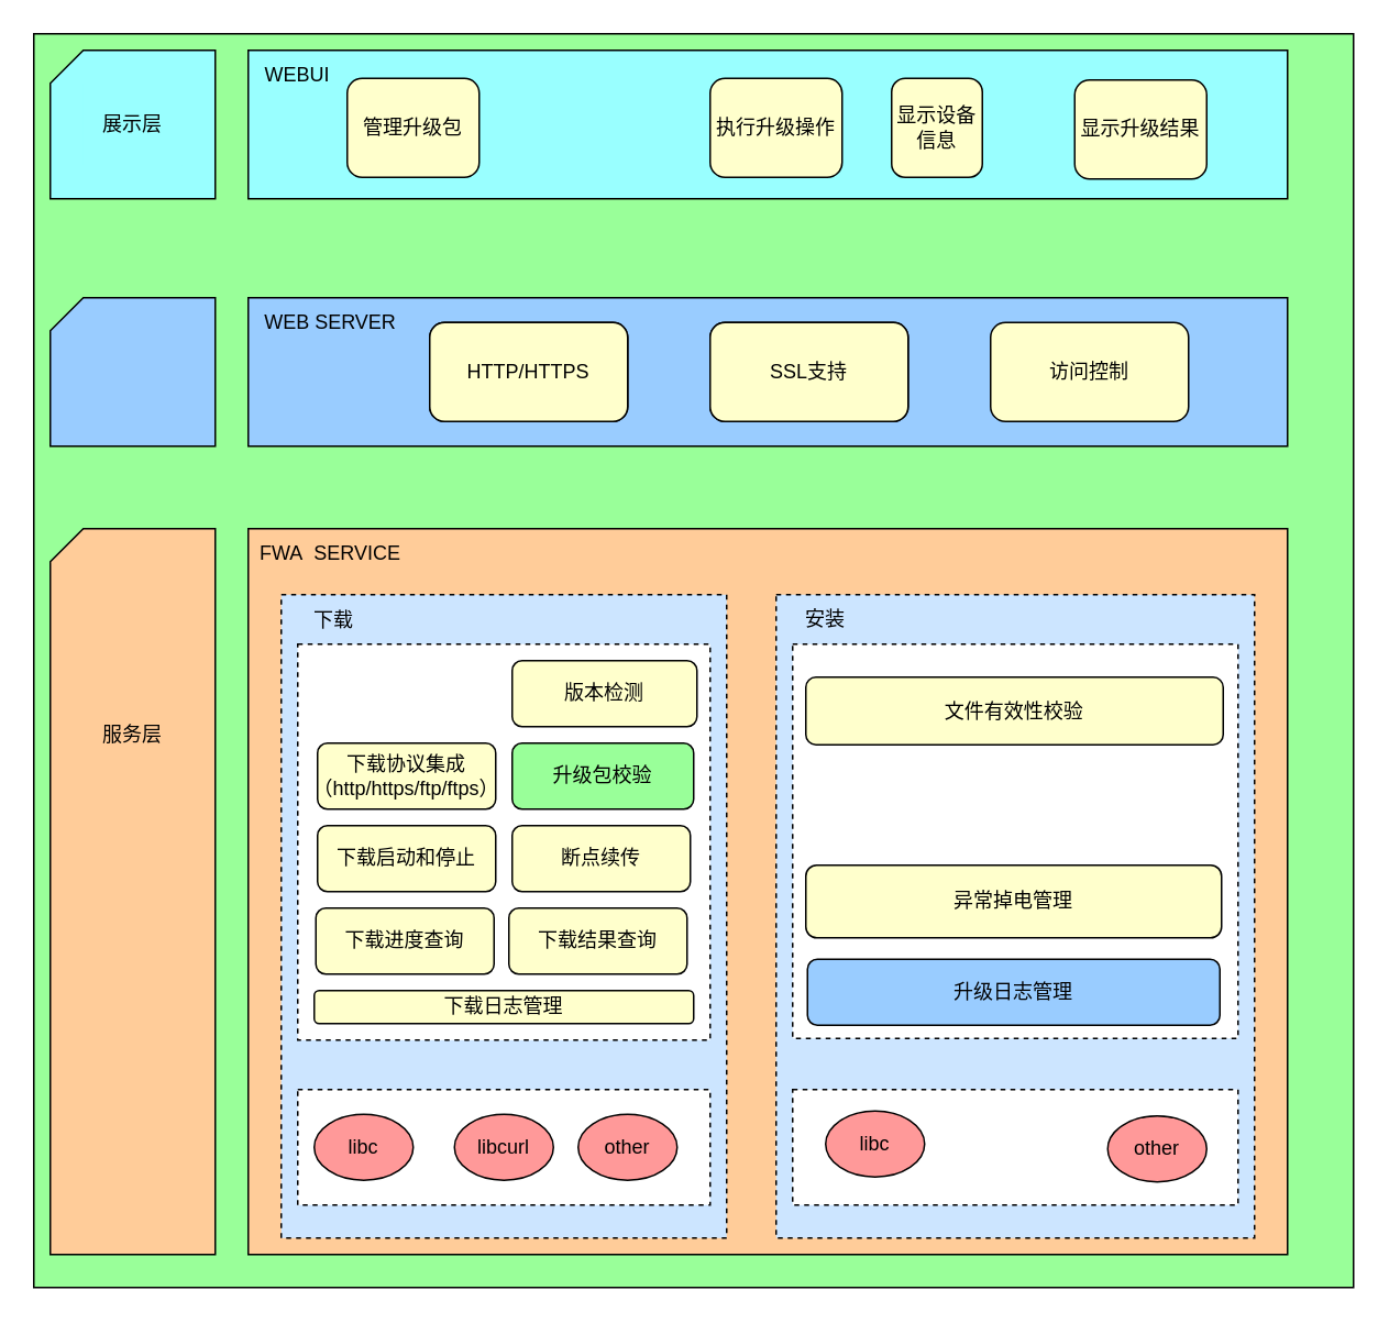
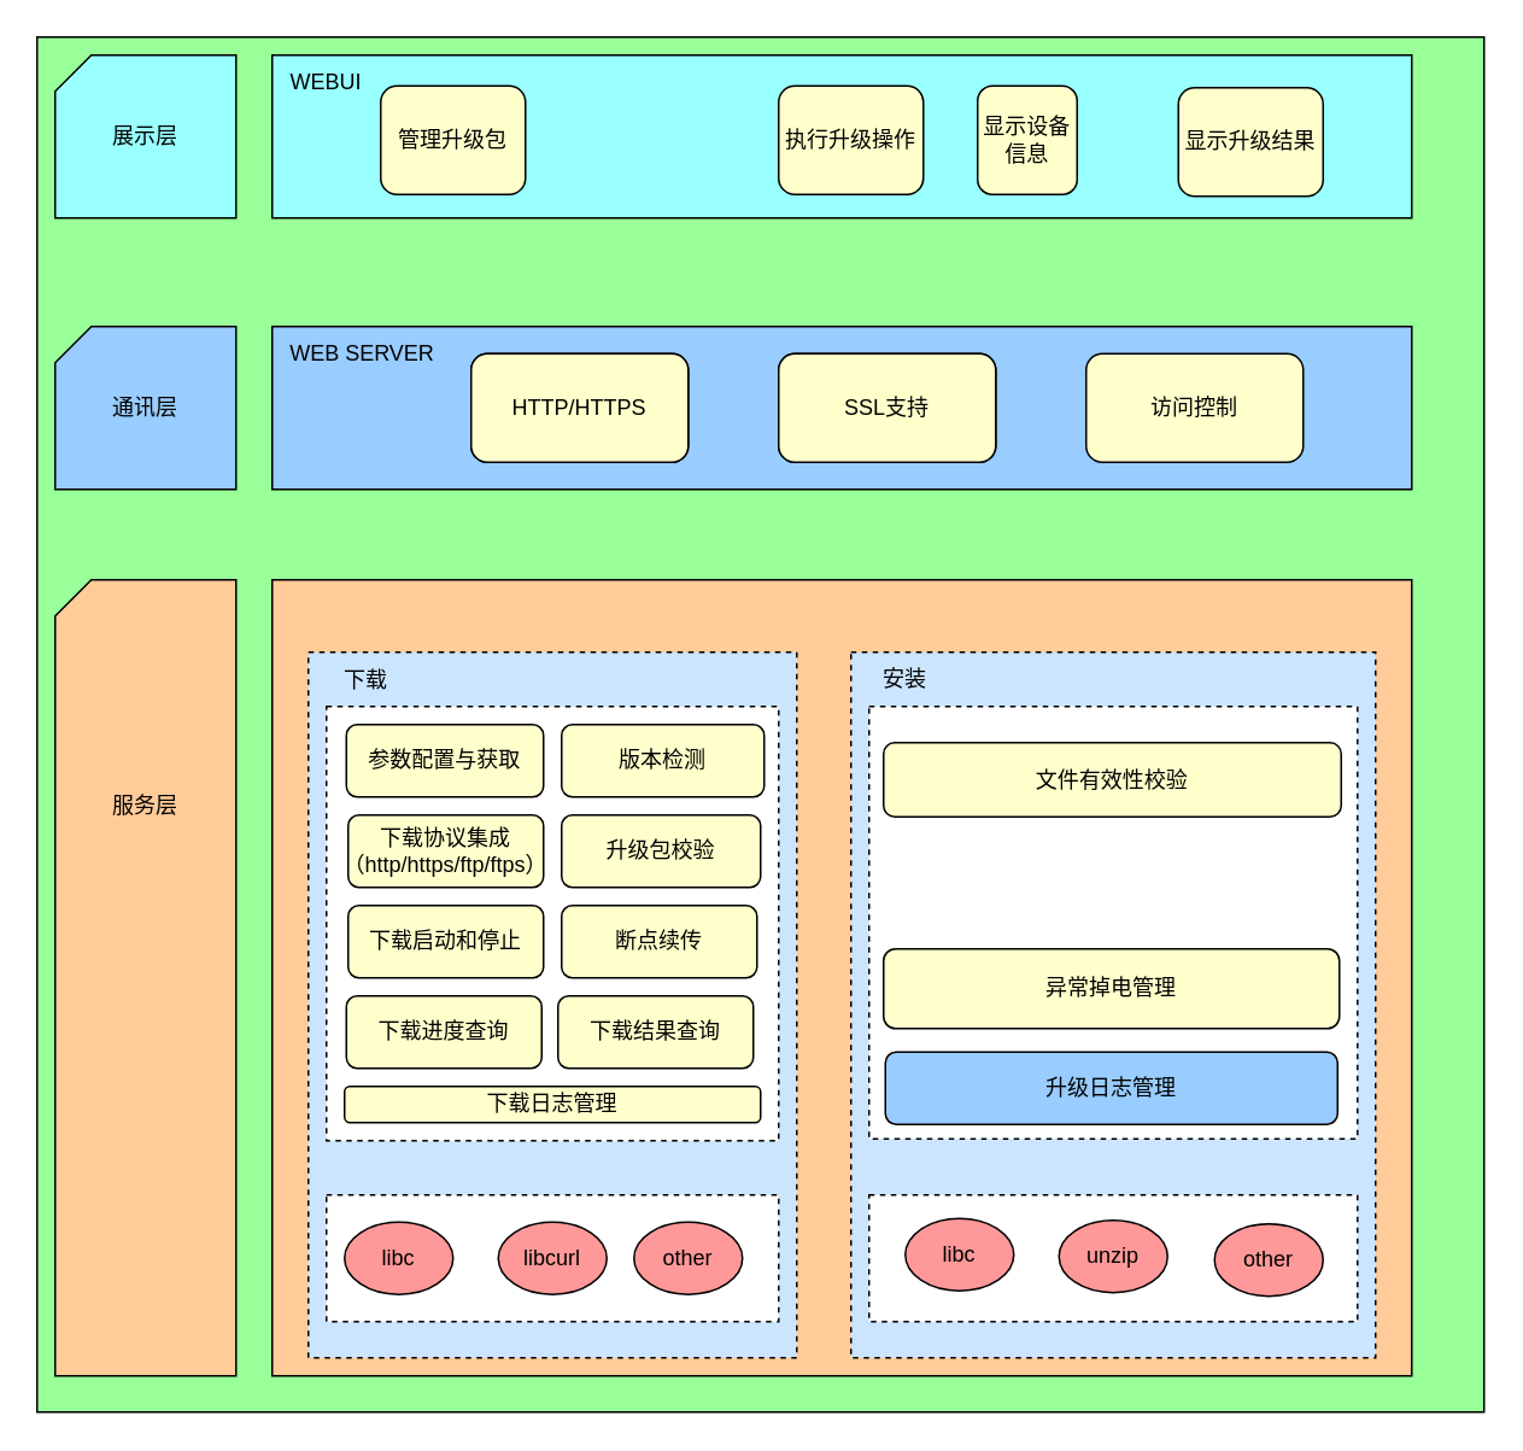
+ <mxCell id="13" value="通讯层" style="text;html=1;strokeColor=none;fillColor=none;align=center;verticalAlign=middle;whiteSpace=wrap;rounded=0;" vertex="1" parent="1"><mxGeometry x="50" y="210" width="60" height="30" as="geometry" /></mxCell>
- <mxCell id="12" value="FWA&amp;nbsp; SERVICE" style="text;html=1;strokeColor=none;fillColor=none;align=center;verticalAlign=middle;whiteSpace=wrap;rounded=0;" vertex="1" parent="1"><mxGeometry x="150" y="320" width="100" height="30" as="geometry" /></mxCell>
+ <mxCell id="31" value="参数配置与获取" style="rounded=1;whiteSpace=wrap;html=1;fillColor=#FFFFCC;" vertex="1" parent="1"><mxGeometry x="191" y="400" width="109" height="40" as="geometry" /></mxCell>
- <mxCell id="34" value="升级包校验" style="rounded=1;whiteSpace=wrap;html=1;fillColor=#99ff99;" vertex="1" parent="1"><mxGeometry x="310" y="450" width="110" height="40" as="geometry" /></mxCell>
+ <mxCell id="34" value="升级包校验" style="rounded=1;whiteSpace=wrap;html=1;fillColor=#FFFFCC;" vertex="1" parent="1"><mxGeometry x="310" y="450" width="110" height="40" as="geometry" /></mxCell>
+ <mxCell id="42" value="unzip" style="ellipse;whiteSpace=wrap;html=1;fillColor=#FF9999;" vertex="1" parent="1"><mxGeometry x="585" y="674" width="60" height="40" as="geometry" /></mxCell>
